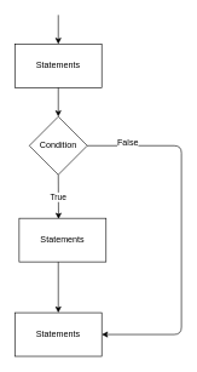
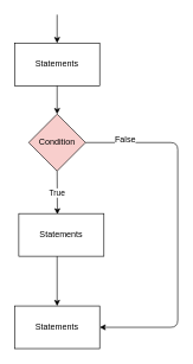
- <mxCell id="3" value="Condition" style="rhombus;whiteSpace=wrap;html=1;" vertex="1" parent="1"><mxGeometry x="40" y="160" width="80" height="80" as="geometry" /></mxCell>
+ <mxCell id="3" value="Condition" style="rhombus;whiteSpace=wrap;html=1;fillColor=#f8cecc;" vertex="1" parent="1"><mxGeometry x="40" y="160" width="80" height="80" as="geometry" /></mxCell>
